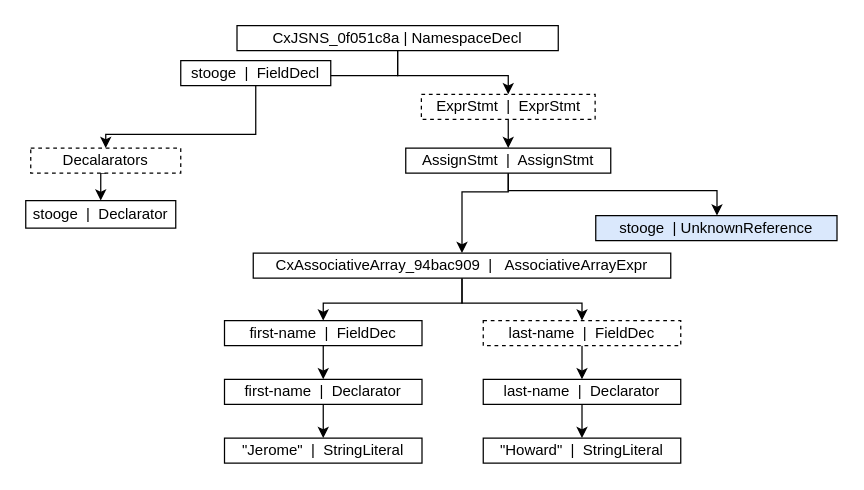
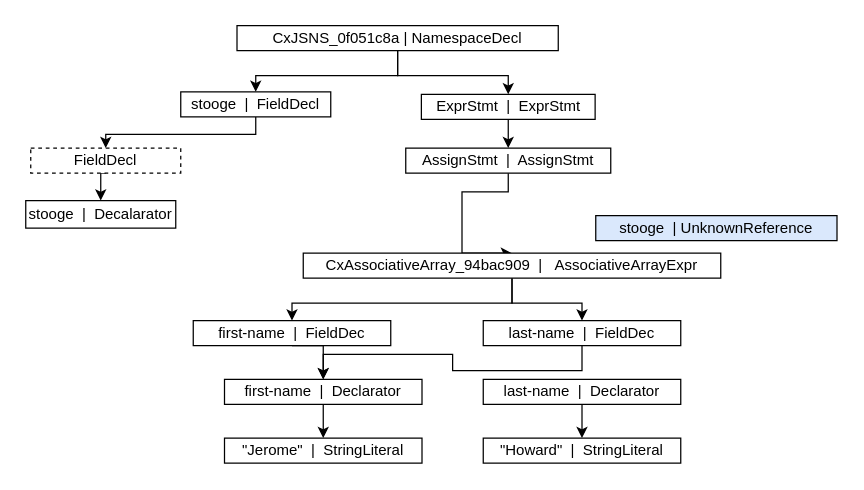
- <mxCell id="6" value="stooge&amp;nbsp; |&amp;nbsp; FieldDecl" style="rounded=0;whiteSpace=wrap;html=1;" vertex="1" parent="1"><mxGeometry x="144" y="48" width="120" height="20" as="geometry" /></mxCell>
+ <mxCell id="6" value="stooge&amp;nbsp; |&amp;nbsp; FieldDecl" style="rounded=0;whiteSpace=wrap;html=1;" vertex="1" parent="1"><mxGeometry x="144" y="73" width="120" height="20" as="geometry" /></mxCell>
- <mxCell id="8" value="ExprStmt&amp;nbsp; |&amp;nbsp; ExprStmt" style="rounded=0;whiteSpace=wrap;html=1;dashed=1;" vertex="1" parent="1"><mxGeometry x="336.5" y="75" width="139" height="20" as="geometry" /></mxCell>
+ <mxCell id="8" value="ExprStmt&amp;nbsp; |&amp;nbsp; ExprStmt" style="rounded=0;whiteSpace=wrap;html=1;" vertex="1" parent="1"><mxGeometry x="336.5" y="75" width="139" height="20" as="geometry" /></mxCell>
- <mxCell id="27" value="Decalarators" style="rounded=0;whiteSpace=wrap;html=1;dashed=1;" vertex="1" parent="1"><mxGeometry x="24" y="118" width="120" height="20" as="geometry" /></mxCell>
+ <mxCell id="27" value="FieldDecl" style="rounded=0;whiteSpace=wrap;html=1;dashed=1;" vertex="1" parent="1"><mxGeometry x="24" y="118" width="120" height="20" as="geometry" /></mxCell>
- <mxCell id="9" style="edgeStyle=orthogonalEdgeStyle;rounded=0;orthogonalLoop=1;jettySize=auto;html=1;exitX=0.5;exitY=1;exitDx=0;exitDy=0;" edge="1" parent="1" source="11" target="12"><mxGeometry relative="1" as="geometry"><Array as="points"><mxPoint x="406" y="152" /><mxPoint x="573" y="152" /></Array></mxGeometry></mxCell>
- <mxCell id="28" value="stooge&amp;nbsp; |&amp;nbsp; Declarator" style="rounded=0;whiteSpace=wrap;html=1;" vertex="1" parent="1"><mxGeometry x="20" y="160" width="120" height="22" as="geometry" /></mxCell>
+ <mxCell id="28" value="stooge&amp;nbsp; |&amp;nbsp; Decalarator" style="rounded=0;whiteSpace=wrap;html=1;" vertex="1" parent="1"><mxGeometry x="20" y="160" width="120" height="22" as="geometry" /></mxCell>
- <mxCell id="15" value="CxAssociativeArray_94bac909&amp;nbsp; |&amp;nbsp; &amp;nbsp;AssociativeArrayExpr" style="rounded=0;whiteSpace=wrap;html=1;" vertex="1" parent="1"><mxGeometry x="202" y="202" width="334" height="20" as="geometry" /></mxCell>
+ <mxCell id="15" value="CxAssociativeArray_94bac909&amp;nbsp; |&amp;nbsp; &amp;nbsp;AssociativeArrayExpr" style="rounded=0;whiteSpace=wrap;html=1;" vertex="1" parent="1"><mxGeometry x="242" y="202" width="334" height="20" as="geometry" /></mxCell>
- <mxCell id="17" value="first-name&amp;nbsp; |&amp;nbsp; FieldDec" style="rounded=0;whiteSpace=wrap;html=1;" vertex="1" parent="1"><mxGeometry x="179" y="256" width="158" height="20" as="geometry" /></mxCell>
+ <mxCell id="17" value="first-name&amp;nbsp; |&amp;nbsp; FieldDec" style="rounded=0;whiteSpace=wrap;html=1;" vertex="1" parent="1"><mxGeometry x="154" y="256" width="158" height="20" as="geometry" /></mxCell>
- <mxCell id="19" value="last-name&amp;nbsp; |&amp;nbsp; FieldDec" style="rounded=0;whiteSpace=wrap;html=1;dashed=1;" vertex="1" parent="1"><mxGeometry x="386" y="256" width="158" height="20" as="geometry" /></mxCell>
+ <mxCell id="19" value="last-name&amp;nbsp; |&amp;nbsp; FieldDec" style="rounded=0;whiteSpace=wrap;html=1;" vertex="1" parent="1"><mxGeometry x="386" y="256" width="158" height="20" as="geometry" /></mxCell>
- <mxCell id="18" style="edgeStyle=orthogonalEdgeStyle;rounded=0;orthogonalLoop=1;jettySize=auto;html=1;exitX=0.5;exitY=1;exitDx=0;exitDy=0;entryX=0.5;entryY=0;entryDx=0;entryDy=0;" edge="1" parent="1" source="19" target="23"><mxGeometry relative="1" as="geometry" /></mxCell>
+ <mxCell id="18" style="edgeStyle=orthogonalEdgeStyle;rounded=0;orthogonalLoop=1;jettySize=auto;html=1;exitX=0.5;exitY=1;exitDx=0;exitDy=0;" edge="1" parent="1" source="19" target="21"><mxGeometry relative="1" as="geometry" /></mxCell>
